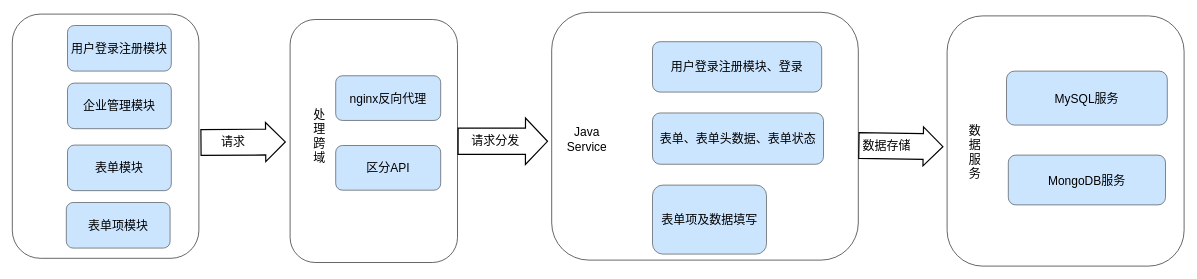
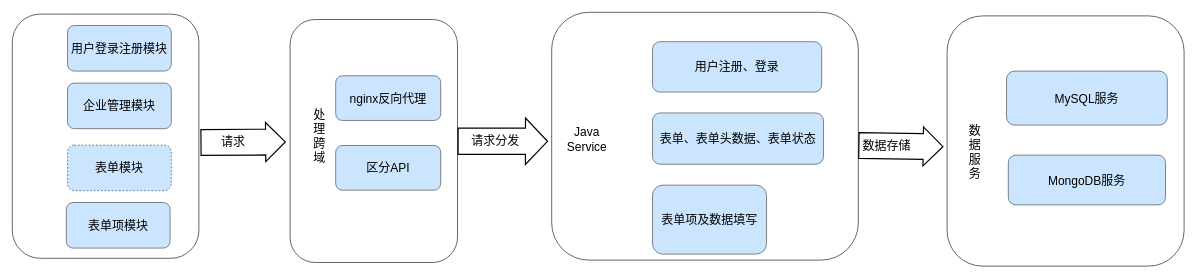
- <mxCell id="14" value="用户登录注册模块、登录" style="rounded=1;whiteSpace=wrap;html=1;fontSize=20;fillColor=#cce5ff;strokeColor=#36393d;" vertex="1" parent="1"><mxGeometry x="1087" y="69" width="282" height="84" as="geometry" /></mxCell>
+ <mxCell id="14" value="用户注册、登录" style="rounded=1;whiteSpace=wrap;html=1;fontSize=20;fillColor=#cce5ff;strokeColor=#36393d;" vertex="1" parent="1"><mxGeometry x="1087" y="69" width="282" height="84" as="geometry" /></mxCell>
- <mxCell id="5" value="&lt;span style=&quot;font-size: 20px;&quot;&gt;表单模块&lt;/span&gt;" style="rounded=1;whiteSpace=wrap;html=1;fillColor=#cce5ff;strokeColor=#36393d;" vertex="1" parent="1"><mxGeometry x="112" y="241.25" width="173" height="76" as="geometry" /></mxCell>
+ <mxCell id="5" value="&lt;span style=&quot;font-size: 20px;&quot;&gt;表单模块&lt;/span&gt;" style="rounded=1;whiteSpace=wrap;html=1;fillColor=#cce5ff;strokeColor=#36393d;dashed=1;" vertex="1" parent="1"><mxGeometry x="112" y="241.25" width="173" height="76" as="geometry" /></mxCell>
